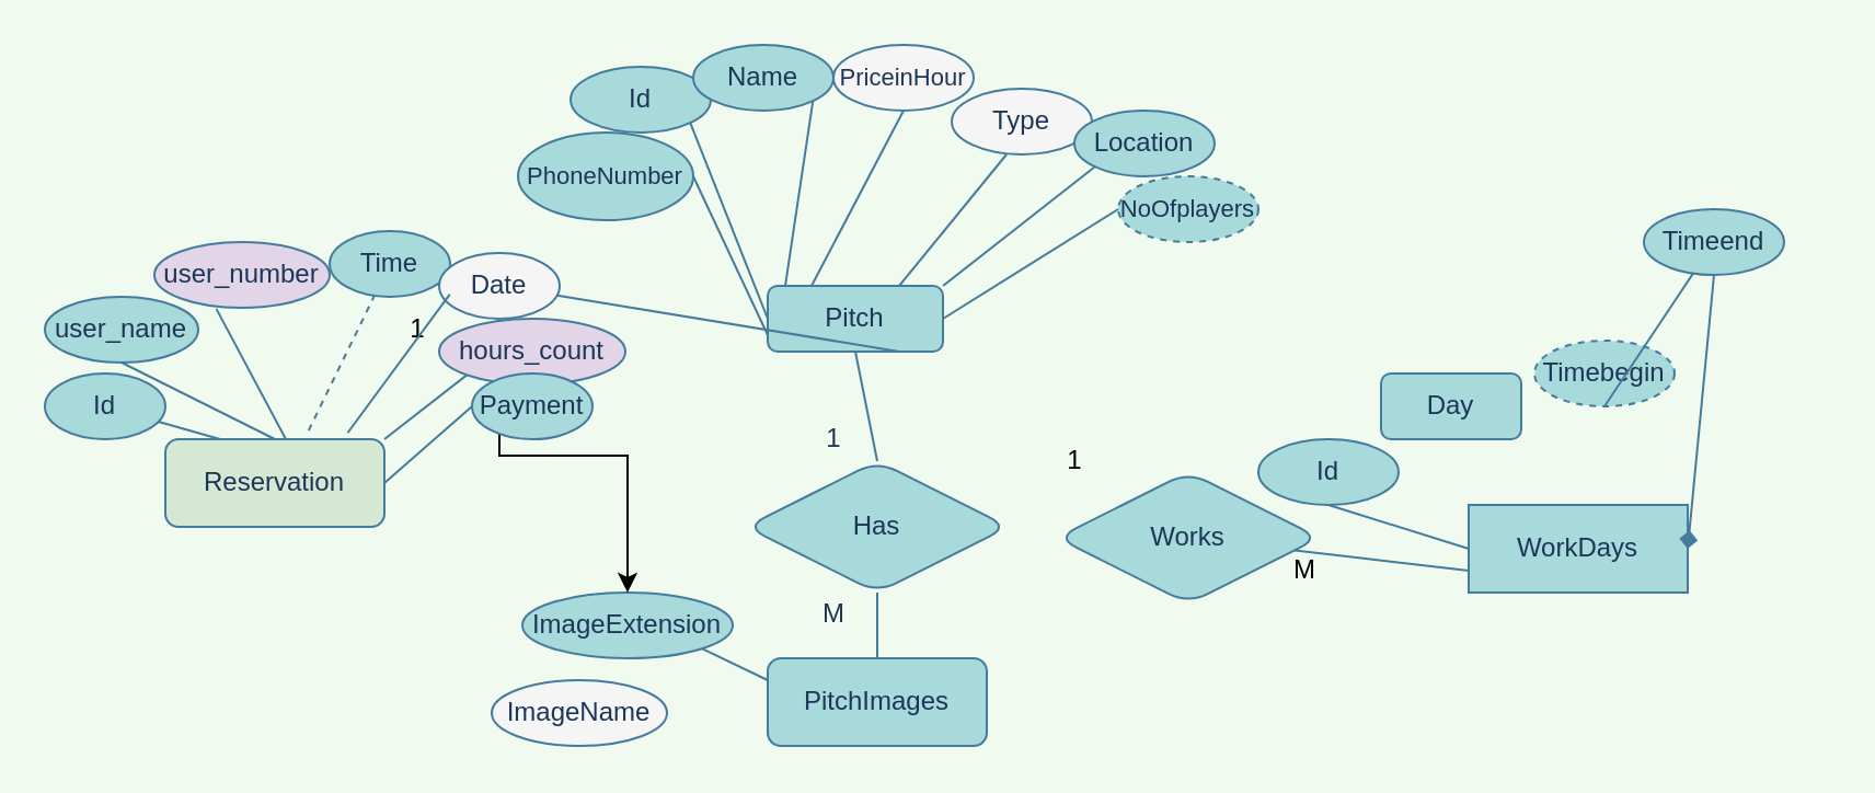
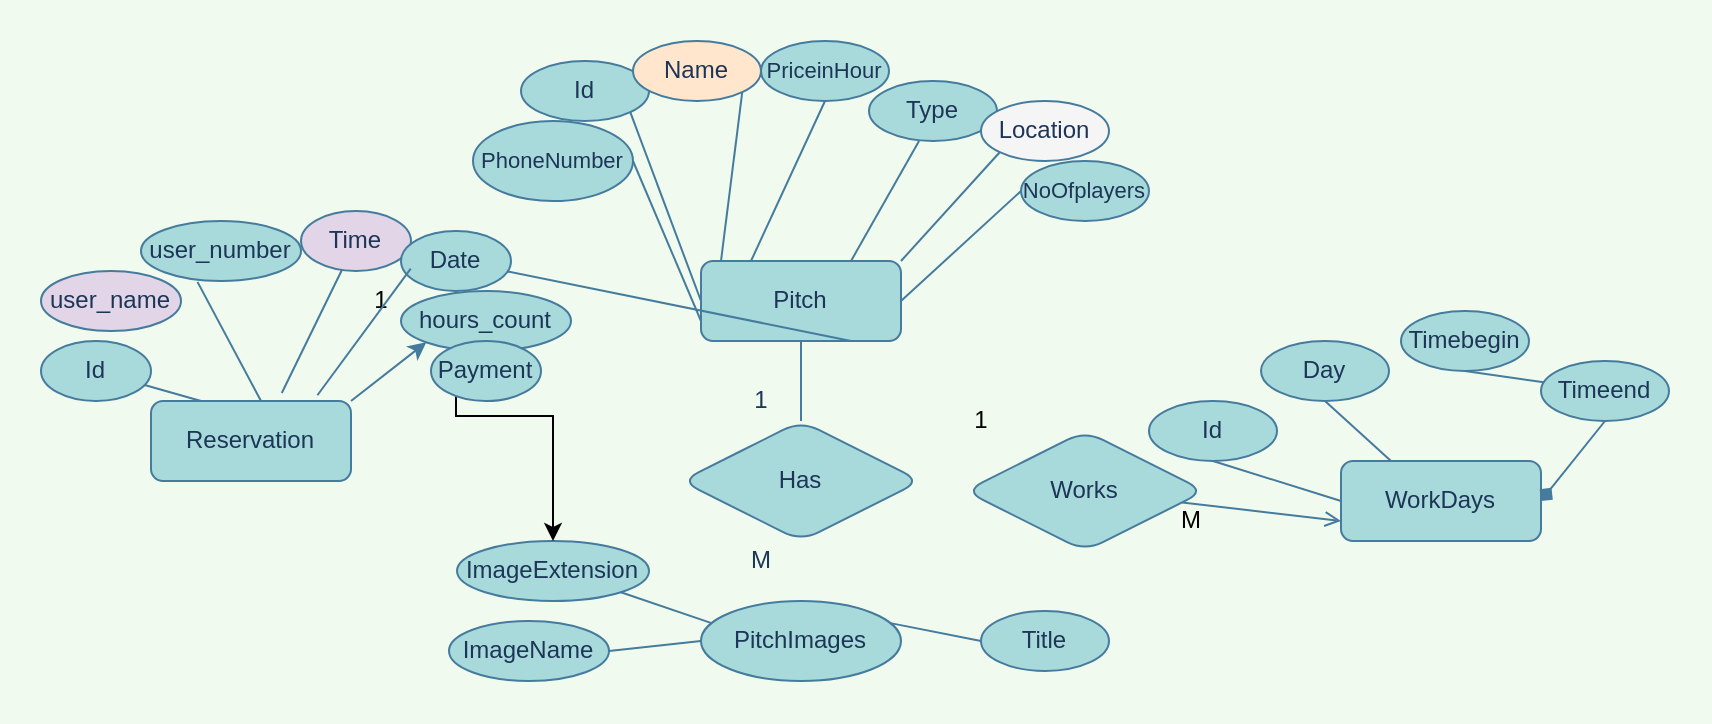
- <mxCell id="6" value="Name" style="ellipse;whiteSpace=wrap;html=1;align=center;fillColor=#A8DADC;strokeColor=#457B9D;fontColor=#1D3557;rounded=1;" parent="1" vertex="1"><mxGeometry x="316" y="20" width="64" height="30" as="geometry" /></mxCell>
+ <mxCell id="6" value="Name" style="ellipse;whiteSpace=wrap;html=1;align=center;fillColor=#ffe6cc;strokeColor=#457B9D;fontColor=#1D3557;rounded=1;" parent="1" vertex="1"><mxGeometry x="316" y="20" width="64" height="30" as="geometry" /></mxCell>
- <mxCell id="3" value="&lt;font style=&quot;font-size: 11px;&quot;&gt;PriceinHour&lt;/font&gt;" style="ellipse;whiteSpace=wrap;html=1;align=center;fillColor=#f5f5f5;strokeColor=#457B9D;fontColor=#1D3557;rounded=1;" parent="1" vertex="1"><mxGeometry x="380" y="20" width="64" height="30" as="geometry" /></mxCell>
+ <mxCell id="3" value="&lt;font style=&quot;font-size: 11px;&quot;&gt;PriceinHour&lt;/font&gt;" style="ellipse;whiteSpace=wrap;html=1;align=center;fillColor=#A8DADC;strokeColor=#457B9D;fontColor=#1D3557;rounded=1;" parent="1" vertex="1"><mxGeometry x="380" y="20" width="64" height="30" as="geometry" /></mxCell>
- <mxCell id="4" value="Type" style="ellipse;whiteSpace=wrap;html=1;align=center;fillColor=#f5f5f5;strokeColor=#457B9D;fontColor=#1D3557;rounded=1;" parent="1" vertex="1"><mxGeometry x="434" y="40" width="64" height="30" as="geometry" /></mxCell>
+ <mxCell id="4" value="Type" style="ellipse;whiteSpace=wrap;html=1;align=center;fillColor=#A8DADC;strokeColor=#457B9D;fontColor=#1D3557;rounded=1;" parent="1" vertex="1"><mxGeometry x="434" y="40" width="64" height="30" as="geometry" /></mxCell>
- <mxCell id="7" value="Location" style="ellipse;whiteSpace=wrap;html=1;align=center;fillColor=#A8DADC;strokeColor=#457B9D;fontColor=#1D3557;rounded=1;" parent="1" vertex="1"><mxGeometry x="490" y="50" width="64" height="30" as="geometry" /></mxCell>
+ <mxCell id="7" value="Location" style="ellipse;whiteSpace=wrap;html=1;align=center;fillColor=#f5f5f5;strokeColor=#457B9D;fontColor=#1D3557;rounded=1;" parent="1" vertex="1"><mxGeometry x="490" y="50" width="64" height="30" as="geometry" /></mxCell>
- <mxCell id="8" value="&lt;font style=&quot;font-size: 11px;&quot;&gt;NoOfplayers&lt;/font&gt;" style="ellipse;whiteSpace=wrap;html=1;align=center;fillColor=#A8DADC;strokeColor=#457B9D;fontColor=#1D3557;rounded=1;dashed=1;" parent="1" vertex="1"><mxGeometry x="510" y="80" width="64" height="30" as="geometry" /></mxCell>
+ <mxCell id="8" value="&lt;font style=&quot;font-size: 11px;&quot;&gt;NoOfplayers&lt;/font&gt;" style="ellipse;whiteSpace=wrap;html=1;align=center;fillColor=#A8DADC;strokeColor=#457B9D;fontColor=#1D3557;rounded=1;" parent="1" vertex="1"><mxGeometry x="510" y="80" width="64" height="30" as="geometry" /></mxCell>
- <mxCell id="31" value="Timeend" style="ellipse;whiteSpace=wrap;html=1;align=center;fillColor=#A8DADC;strokeColor=#457B9D;fontColor=#1D3557;rounded=1;" parent="1" vertex="1"><mxGeometry x="750" y="95" width="64" height="30" as="geometry" /></mxCell>
+ <mxCell id="31" value="Timeend" style="ellipse;whiteSpace=wrap;html=1;align=center;fillColor=#A8DADC;strokeColor=#457B9D;fontColor=#1D3557;rounded=1;" parent="1" vertex="1"><mxGeometry x="770" y="180" width="64" height="30" as="geometry" /></mxCell>
- <mxCell id="48" value="Time" style="ellipse;whiteSpace=wrap;html=1;align=center;fillColor=#A8DADC;strokeColor=#457B9D;fontColor=#1D3557;rounded=1;" vertex="1" parent="1"><mxGeometry x="150" y="105" width="55" height="30" as="geometry" /></mxCell>
+ <mxCell id="48" value="Time" style="ellipse;whiteSpace=wrap;html=1;align=center;fillColor=#e1d5e7;strokeColor=#457B9D;fontColor=#1D3557;rounded=1;" vertex="1" parent="1"><mxGeometry x="150" y="105" width="55" height="30" as="geometry" /></mxCell>
- <mxCell id="49" value="user_number" style="ellipse;whiteSpace=wrap;html=1;align=center;fillColor=#e1d5e7;strokeColor=#457B9D;fontColor=#1D3557;rounded=1;" vertex="1" parent="1"><mxGeometry x="70" y="110" width="80" height="30" as="geometry" /></mxCell>
+ <mxCell id="49" value="user_number" style="ellipse;whiteSpace=wrap;html=1;align=center;fillColor=#A8DADC;strokeColor=#457B9D;fontColor=#1D3557;rounded=1;" vertex="1" parent="1"><mxGeometry x="70" y="110" width="80" height="30" as="geometry" /></mxCell>
- <mxCell id="53" value="Date" style="ellipse;whiteSpace=wrap;html=1;align=center;fillColor=#f5f5f5;strokeColor=#457B9D;fontColor=#1D3557;rounded=1;" vertex="1" parent="1"><mxGeometry x="200" y="115" width="55" height="30" as="geometry" /></mxCell>
+ <mxCell id="53" value="Date" style="ellipse;whiteSpace=wrap;html=1;align=center;fillColor=#A8DADC;strokeColor=#457B9D;fontColor=#1D3557;rounded=1;" vertex="1" parent="1"><mxGeometry x="200" y="115" width="55" height="30" as="geometry" /></mxCell>
- <mxCell id="2" value="Pitch" style="whiteSpace=wrap;html=1;align=center;fillColor=#A8DADC;strokeColor=#457B9D;fontColor=#1D3557;rounded=1;" parent="1" vertex="1"><mxGeometry x="350" y="130" width="80" height="30" as="geometry" /></mxCell>
+ <mxCell id="2" value="Pitch" style="whiteSpace=wrap;html=1;align=center;fillColor=#A8DADC;strokeColor=#457B9D;fontColor=#1D3557;rounded=1;" parent="1" vertex="1"><mxGeometry x="350" y="130" width="100" height="40" as="geometry" /></mxCell>
- <mxCell id="47" value="user_name" style="ellipse;whiteSpace=wrap;html=1;align=center;fillColor=#A8DADC;strokeColor=#457B9D;fontColor=#1D3557;rounded=1;" vertex="1" parent="1"><mxGeometry y="135" width="70" height="30" as="geometry" x="20" /></mxCell>
+ <mxCell id="47" value="user_name" style="ellipse;whiteSpace=wrap;html=1;align=center;fillColor=#e1d5e7;strokeColor=#457B9D;fontColor=#1D3557;rounded=1;" vertex="1" parent="1"><mxGeometry y="135" width="70" height="30" as="geometry" x="20" /></mxCell>
- <mxCell id="54" value="hours_count" style="ellipse;whiteSpace=wrap;html=1;align=center;fillColor=#e1d5e7;strokeColor=#457B9D;fontColor=#1D3557;rounded=1;" vertex="1" parent="1"><mxGeometry x="200" y="145" width="85" height="30" as="geometry" /></mxCell>
+ <mxCell id="54" value="hours_count" style="ellipse;whiteSpace=wrap;html=1;align=center;fillColor=#A8DADC;strokeColor=#457B9D;fontColor=#1D3557;rounded=1;" vertex="1" parent="1"><mxGeometry x="200" y="145" width="85" height="30" as="geometry" /></mxCell>
- <mxCell id="56" value="" style="endArrow=none;html=1;rounded=1;labelBackgroundColor=#F1FAEE;strokeColor=#457B9D;fontColor=#1D3557;exitX=0.654;exitY=-0.1;exitDx=0;exitDy=0;exitPerimeter=0;dashed=1;" edge="1" parent="1" source="43" target="48"><mxGeometry width="50" height="50" relative="1" as="geometry"><mxPoint x="140" y="210" as="sourcePoint" /><mxPoint x="108.24" y="150.45" as="targetPoint" /></mxGeometry></mxCell>
+ <mxCell id="56" value="" style="endArrow=none;html=1;rounded=1;labelBackgroundColor=#F1FAEE;strokeColor=#457B9D;fontColor=#1D3557;exitX=0.654;exitY=-0.1;exitDx=0;exitDy=0;exitPerimeter=0;" edge="1" parent="1" source="43" target="48"><mxGeometry width="50" height="50" relative="1" as="geometry"><mxPoint x="140" y="210" as="sourcePoint" /><mxPoint x="108.24" y="150.45" as="targetPoint" /></mxGeometry></mxCell>
- <mxCell id="32" value="Timebegin" style="ellipse;whiteSpace=wrap;html=1;align=center;fillColor=#A8DADC;strokeColor=#457B9D;fontColor=#1D3557;rounded=1;dashed=1;" parent="1" vertex="1"><mxGeometry x="700" y="155" width="64" height="30" as="geometry" /></mxCell>
+ <mxCell id="32" value="Timebegin" style="ellipse;whiteSpace=wrap;html=1;align=center;fillColor=#A8DADC;strokeColor=#457B9D;fontColor=#1D3557;rounded=1;" parent="1" vertex="1"><mxGeometry x="700" y="155" width="64" height="30" as="geometry" /></mxCell>
- <mxCell id="59" value="" style="endArrow=none;html=1;rounded=1;labelBackgroundColor=#F1FAEE;strokeColor=#457B9D;fontColor=#1D3557;entryX=0;entryY=1;entryDx=0;entryDy=0;exitX=1;exitY=0;exitDx=0;exitDy=0;" edge="1" parent="1" source="43" target="54"><mxGeometry width="50" height="50" relative="1" as="geometry"><mxPoint x="178" y="217" as="sourcePoint" /><mxPoint x="225" y="160" as="targetPoint" /></mxGeometry></mxCell>
+ <mxCell id="59" value="" style="endArrow=classic;html=1;rounded=1;labelBackgroundColor=#F1FAEE;strokeColor=#457B9D;fontColor=#1D3557;entryX=0;entryY=1;entryDx=0;entryDy=0;exitX=1;exitY=0;exitDx=0;exitDy=0;" edge="1" parent="1" source="43" target="54"><mxGeometry width="50" height="50" relative="1" as="geometry"><mxPoint x="178" y="217" as="sourcePoint" /><mxPoint x="225" y="160" as="targetPoint" /></mxGeometry></mxCell>
- <mxCell id="50" value="" style="endArrow=none;html=1;rounded=1;entryX=0.5;entryY=1;entryDx=0;entryDy=0;labelBackgroundColor=#F1FAEE;strokeColor=#457B9D;fontColor=#1D3557;exitX=0.5;exitY=0;exitDx=0;exitDy=0;" edge="1" parent="1" source="43" target="47"><mxGeometry width="50" height="50" relative="1" as="geometry"><mxPoint x="82.027" y="201.784" as="sourcePoint" /><mxPoint x="110" y="210" as="targetPoint" /></mxGeometry></mxCell>
- <mxCell id="33" value="Day" style="whiteSpace=wrap;html=1;align=center;fillColor=#A8DADC;strokeColor=#457B9D;fontColor=#1D3557;rounded=1;" parent="1" vertex="1"><mxGeometry x="630" y="170" width="64" height="30" as="geometry" /></mxCell>
+ <mxCell id="33" value="Day" style="ellipse;whiteSpace=wrap;html=1;align=center;fillColor=#A8DADC;strokeColor=#457B9D;fontColor=#1D3557;rounded=1;" parent="1" vertex="1"><mxGeometry x="630" y="170" width="64" height="30" as="geometry" /></mxCell>
- <mxCell id="58" value="" style="endArrow=none;html=1;rounded=1;labelBackgroundColor=#F1FAEE;strokeColor=#457B9D;fontColor=#1D3557;exitX=1;exitY=0.5;exitDx=0;exitDy=0;entryX=0;entryY=0.5;entryDx=0;entryDy=0;" edge="1" parent="1" source="43" target="55"><mxGeometry width="50" height="50" relative="1" as="geometry"><mxPoint x="133.32" y="316.67" as="sourcePoint" /><mxPoint x="180" y="253.32" as="targetPoint" /></mxGeometry></mxCell>
+ <mxCell id="35" value="" style="endArrow=none;html=1;rounded=1;entryX=0.25;entryY=0;entryDx=0;entryDy=0;exitX=0.5;exitY=1;exitDx=0;exitDy=0;labelBackgroundColor=#F1FAEE;strokeColor=#457B9D;fontColor=#1D3557;" parent="1" source="33" target="29" edge="1"><mxGeometry width="50" height="50" relative="1" as="geometry"><mxPoint x="680" y="315" as="sourcePoint" /><mxPoint x="620" y="345" as="targetPoint" /></mxGeometry></mxCell>
- <mxCell id="43" value="Reservation" style="whiteSpace=wrap;html=1;align=center;fillColor=#d5e8d4;strokeColor=#457B9D;fontColor=#1D3557;rounded=1;" vertex="1" parent="1"><mxGeometry x="75" y="200" width="100" height="40" as="geometry" /></mxCell>
+ <mxCell id="43" value="Reservation" style="whiteSpace=wrap;html=1;align=center;fillColor=#A8DADC;strokeColor=#457B9D;fontColor=#1D3557;rounded=1;" vertex="1" parent="1"><mxGeometry x="75" y="200" width="100" height="40" as="geometry" /></mxCell>
- <mxCell id="29" value="WorkDays" style="whiteSpace=wrap;html=1;align=center;fillColor=#A8DADC;strokeColor=#457B9D;fontColor=#1D3557;rounded=0;" parent="1" vertex="1"><mxGeometry x="670" y="230" width="100" height="40" as="geometry" /></mxCell>
+ <mxCell id="29" value="WorkDays" style="whiteSpace=wrap;html=1;align=center;fillColor=#A8DADC;strokeColor=#457B9D;fontColor=#1D3557;rounded=1;" parent="1" vertex="1"><mxGeometry x="670" y="230" width="100" height="40" as="geometry" /></mxCell>
- <mxCell id="39" value="" style="endArrow=none;html=1;rounded=1;entryX=0;entryY=0.75;entryDx=0;entryDy=0;labelBackgroundColor=#F1FAEE;strokeColor=#457B9D;fontColor=#1D3557;" parent="1" source="38" target="29" edge="1"><mxGeometry width="50" height="50" relative="1" as="geometry"><mxPoint x="616" y="240" as="sourcePoint" /><mxPoint x="680" y="260" as="targetPoint" /></mxGeometry></mxCell>
+ <mxCell id="39" value="" style="endArrow=open;html=1;rounded=1;entryX=0;entryY=0.75;entryDx=0;entryDy=0;labelBackgroundColor=#F1FAEE;strokeColor=#457B9D;fontColor=#1D3557;" parent="1" source="38" target="29" edge="1"><mxGeometry width="50" height="50" relative="1" as="geometry"><mxPoint x="616" y="240" as="sourcePoint" /><mxPoint x="680" y="260" as="targetPoint" /></mxGeometry></mxCell>
- <mxCell id="18" value="ImageExtension" style="ellipse;whiteSpace=wrap;html=1;align=center;fillColor=#A8DADC;strokeColor=#457B9D;fontColor=#1D3557;rounded=1;" parent="1" vertex="1"><mxGeometry x="238" y="270" width="96" height="30" as="geometry" /></mxCell>
+ <mxCell id="18" value="ImageExtension" style="ellipse;whiteSpace=wrap;html=1;align=center;fillColor=#A8DADC;strokeColor=#457B9D;fontColor=#1D3557;rounded=1;" parent="1" vertex="1"><mxGeometry x="228" y="270" width="96" height="30" as="geometry" /></mxCell>
- <mxCell id="25" value="" style="endArrow=none;html=1;rounded=1;entryX=0.5;entryY=1;entryDx=0;entryDy=0;exitX=0.5;exitY=0;exitDx=0;exitDy=0;labelBackgroundColor=#F1FAEE;strokeColor=#457B9D;fontColor=#1D3557;" parent="1" source="17" target="22" edge="1"><mxGeometry width="50" height="50" relative="1" as="geometry"><mxPoint x="410" y="280" as="sourcePoint" /><mxPoint x="360" y="260" as="targetPoint" /></mxGeometry></mxCell>
+ <mxCell id="24" value="" style="endArrow=none;html=1;rounded=1;entryX=0;entryY=0.5;entryDx=0;entryDy=0;exitX=1;exitY=0.25;exitDx=0;exitDy=0;labelBackgroundColor=#F1FAEE;strokeColor=#457B9D;fontColor=#1D3557;" parent="1" source="17" target="20" edge="1"><mxGeometry width="50" height="50" relative="1" as="geometry"><mxPoint x="510" y="340" as="sourcePoint" /><mxPoint x="460" y="320" as="targetPoint" /></mxGeometry></mxCell>
- <mxCell id="17" value="PitchImages" style="whiteSpace=wrap;html=1;align=center;fillColor=#A8DADC;strokeColor=#457B9D;fontColor=#1D3557;rounded=1;" parent="1" vertex="1"><mxGeometry x="350" y="300" width="100" height="40" as="geometry" /></mxCell>
+ <mxCell id="17" value="PitchImages" style="ellipse;whiteSpace=wrap;html=1;align=center;fillColor=#A8DADC;strokeColor=#457B9D;fontColor=#1D3557;" parent="1" vertex="1"><mxGeometry x="350" y="300" width="100" height="40" as="geometry" /></mxCell>
+ <mxCell id="20" value="Title" style="ellipse;whiteSpace=wrap;html=1;align=center;fillColor=#A8DADC;strokeColor=#457B9D;fontColor=#1D3557;rounded=1;" parent="1" vertex="1"><mxGeometry x="490" y="305" width="64" height="30" as="geometry" /></mxCell>
+ <mxCell id="28" value="" style="endArrow=none;html=1;rounded=1;entryX=1;entryY=0.5;entryDx=0;entryDy=0;exitX=0;exitY=0.5;exitDx=0;exitDy=0;labelBackgroundColor=#F1FAEE;strokeColor=#457B9D;fontColor=#1D3557;" parent="1" source="17" target="19" edge="1"><mxGeometry width="50" height="50" relative="1" as="geometry"><mxPoint x="373.5" y="370" as="sourcePoint" /><mxPoint x="323.5" y="350" as="targetPoint" /></mxGeometry></mxCell>
- <mxCell id="19" value="ImageName" style="ellipse;whiteSpace=wrap;html=1;align=center;fillColor=#f5f5f5;strokeColor=#457B9D;fontColor=#1D3557;rounded=1;" parent="1" vertex="1"><mxGeometry x="224" y="310" width="80" height="30" as="geometry" /></mxCell>
+ <mxCell id="19" value="ImageName" style="ellipse;whiteSpace=wrap;html=1;align=center;fillColor=#A8DADC;strokeColor=#457B9D;fontColor=#1D3557;rounded=1;" parent="1" vertex="1"><mxGeometry x="224" y="310" width="80" height="30" as="geometry" /></mxCell>
